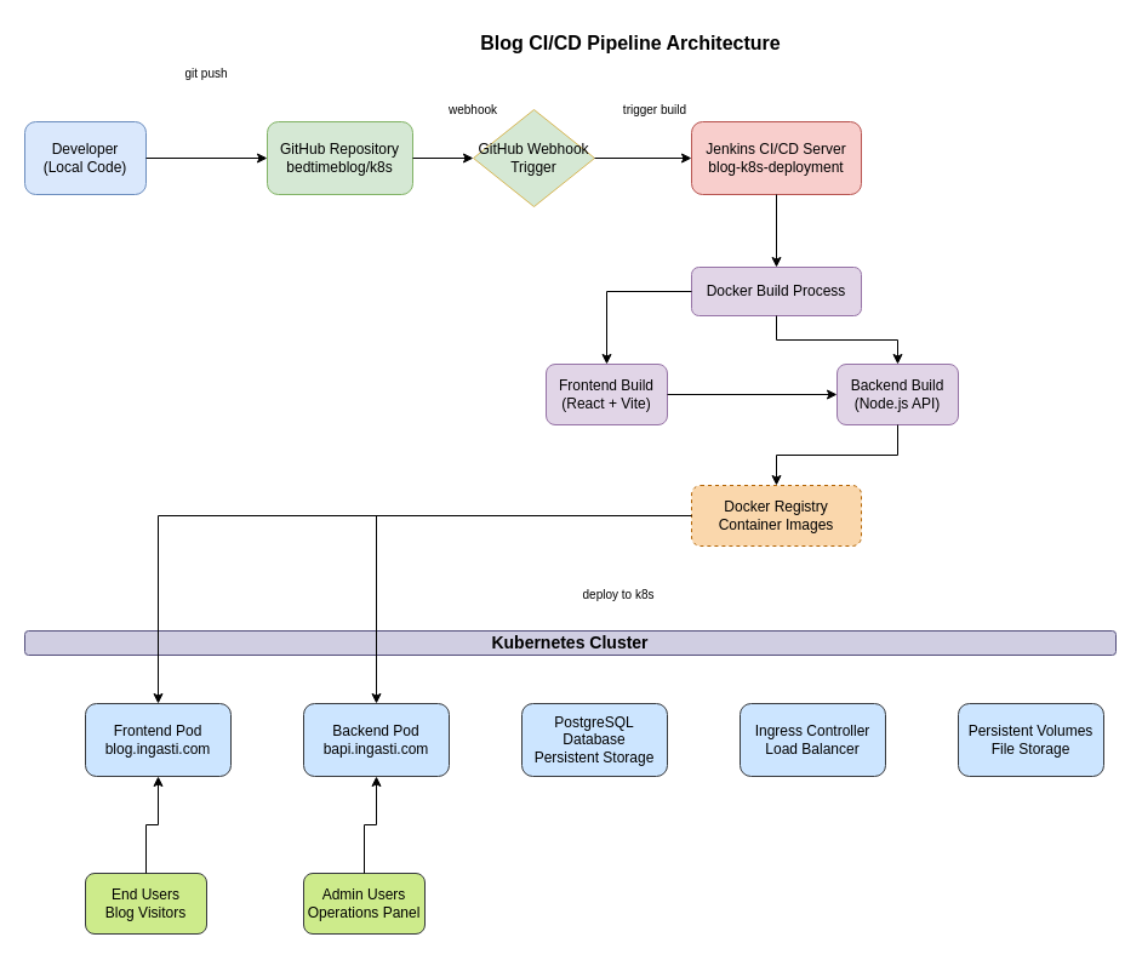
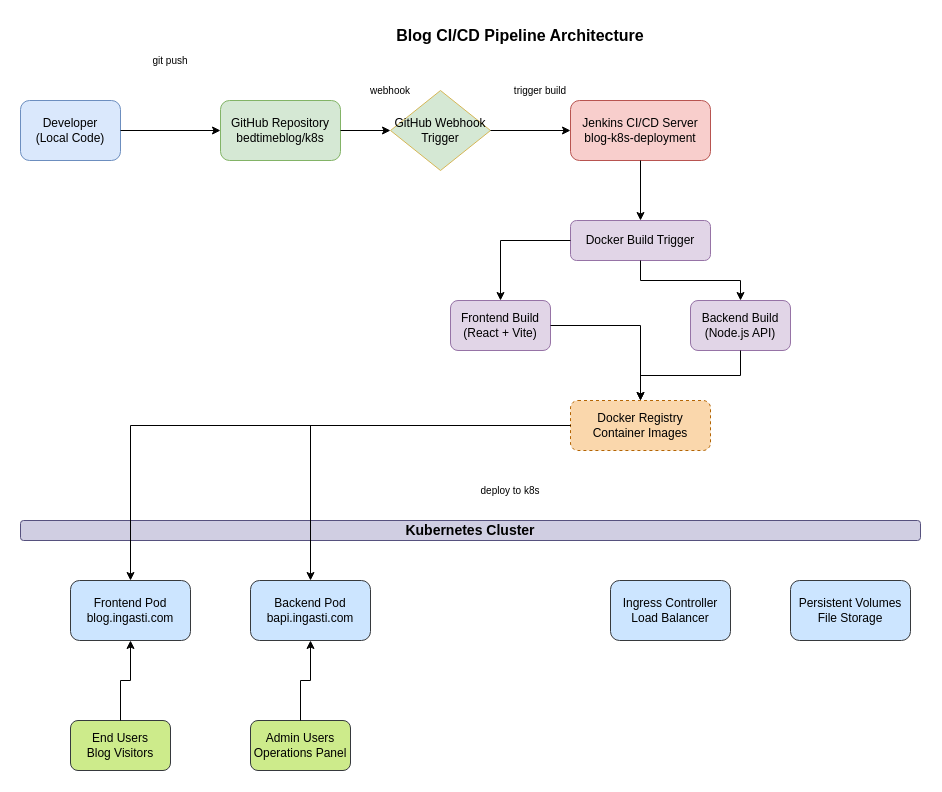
- <mxCell id="6" value="Docker Build Process" style="rounded=1;whiteSpace=wrap;html=1;fillColor=#e1d5e7;strokeColor=#9673a6;" vertex="1" parent="1"><mxGeometry x="570" y="220" width="140" height="40" as="geometry" /></mxCell>
+ <mxCell id="6" value="Docker Build Trigger" style="rounded=1;whiteSpace=wrap;html=1;fillColor=#e1d5e7;strokeColor=#9673a6;" vertex="1" parent="1"><mxGeometry x="570" y="220" width="140" height="40" as="geometry" /></mxCell>
- <mxCell id="24" style="edgeStyle=orthogonalEdgeStyle;rounded=0;orthogonalLoop=1;jettySize=auto;html=1;" edge="1" parent="1" source="7" target="8"><mxGeometry relative="1" as="geometry" /></mxCell>
+ <mxCell id="24" style="edgeStyle=orthogonalEdgeStyle;rounded=0;orthogonalLoop=1;jettySize=auto;html=1;" edge="1" parent="1" source="7" target="9"><mxGeometry relative="1" as="geometry" /></mxCell>
- <mxCell id="13" value="PostgreSQL Database&#10;Persistent Storage" style="rounded=1;whiteSpace=wrap;html=1;fillColor=#cce5ff;strokeColor=#36393d;" vertex="1" parent="1"><mxGeometry x="430" y="580" width="120" height="60" as="geometry" /></mxCell>
